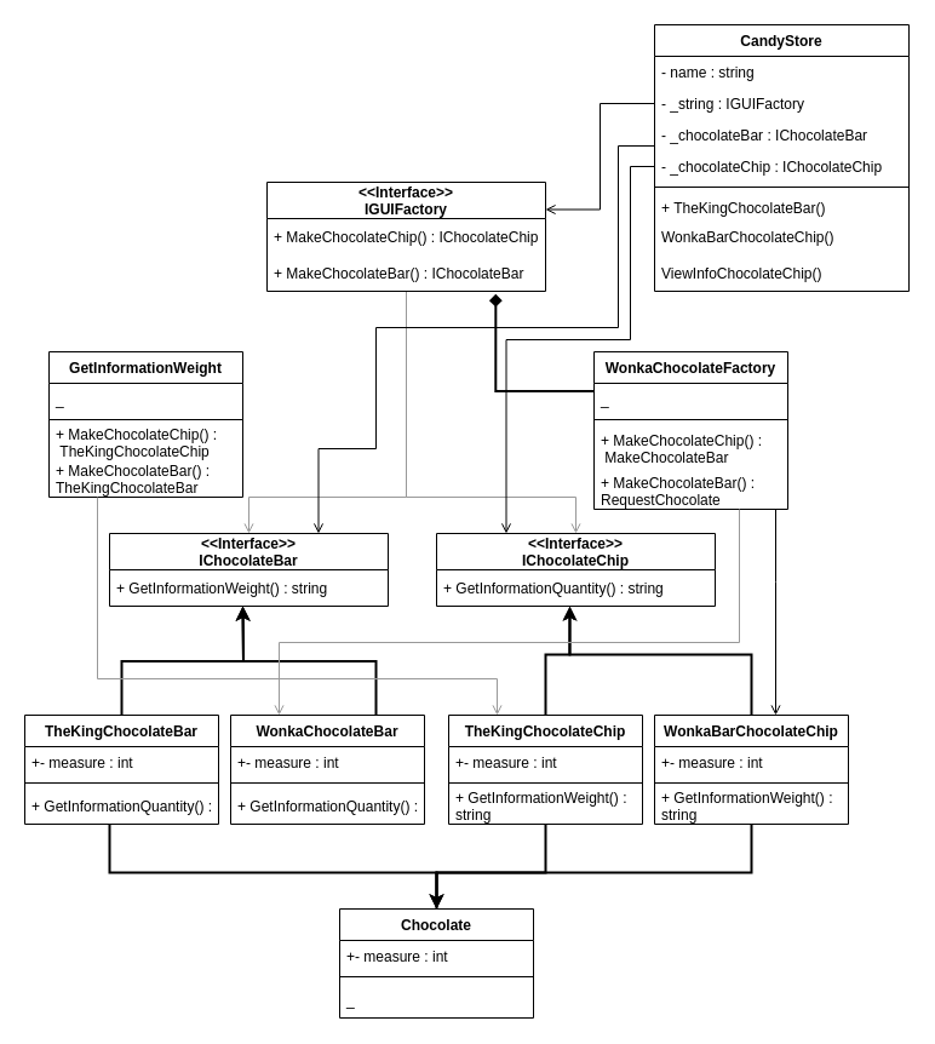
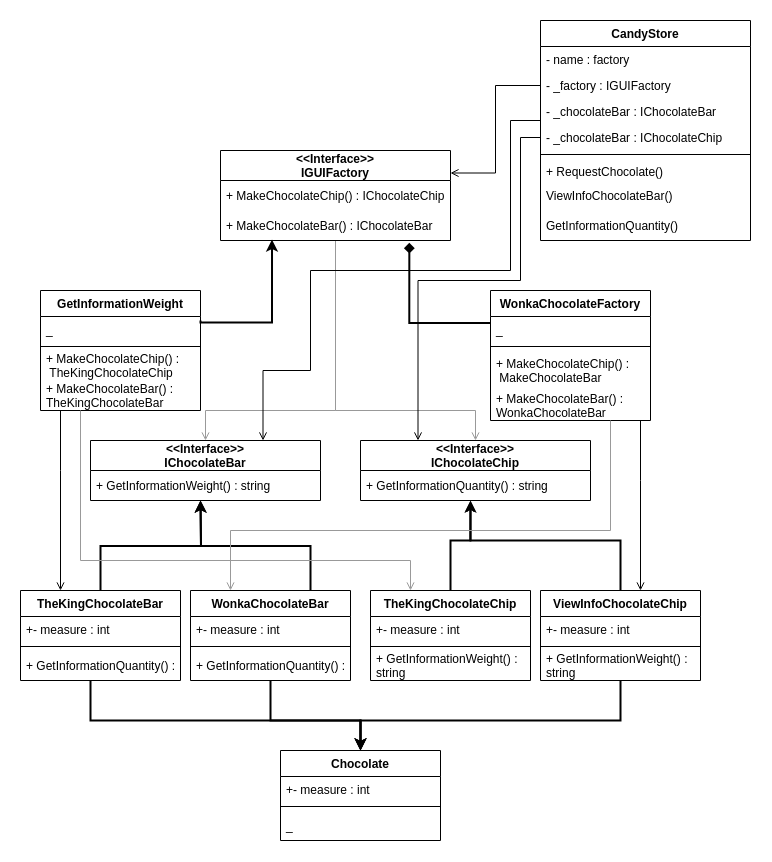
- <mxCell id="53" value="- name : string" style="text;strokeColor=none;fillColor=none;align=left;verticalAlign=top;spacingLeft=4;spacingRight=4;overflow=hidden;rotatable=0;points=[[0,0.5],[1,0.5]];portConstraint=eastwest;labelBackgroundColor=none;fontColor=#000000;" parent="52" vertex="1"><mxGeometry y="26" width="210" height="26" as="geometry" /></mxCell>
+ <mxCell id="53" value="- name : factory" style="text;strokeColor=none;fillColor=none;align=left;verticalAlign=top;spacingLeft=4;spacingRight=4;overflow=hidden;rotatable=0;points=[[0,0.5],[1,0.5]];portConstraint=eastwest;labelBackgroundColor=none;fontColor=#000000;" parent="52" vertex="1"><mxGeometry y="26" width="210" height="26" as="geometry" /></mxCell>
- <mxCell id="54" value="- _string : IGUIFactory&#10;" style="text;strokeColor=none;fillColor=none;align=left;verticalAlign=top;spacingLeft=4;spacingRight=4;overflow=hidden;rotatable=0;points=[[0,0.5],[1,0.5]];portConstraint=eastwest;labelBackgroundColor=none;fontColor=#000000;" parent="52" vertex="1"><mxGeometry y="52" width="210" height="26" as="geometry" /></mxCell>
+ <mxCell id="54" value="- _factory : IGUIFactory&#10;" style="text;strokeColor=none;fillColor=none;align=left;verticalAlign=top;spacingLeft=4;spacingRight=4;overflow=hidden;rotatable=0;points=[[0,0.5],[1,0.5]];portConstraint=eastwest;labelBackgroundColor=none;fontColor=#000000;" parent="52" vertex="1"><mxGeometry y="52" width="210" height="26" as="geometry" /></mxCell>
- <mxCell id="56" value="- _chocolateChip : IChocolateChip" style="text;strokeColor=none;fillColor=none;align=left;verticalAlign=top;spacingLeft=4;spacingRight=4;overflow=hidden;rotatable=0;points=[[0,0.5],[1,0.5]];portConstraint=eastwest;labelBackgroundColor=none;fontColor=#000000;" parent="52" vertex="1"><mxGeometry y="104" width="210" height="26" as="geometry" /></mxCell>
+ <mxCell id="56" value="- _chocolateBar : IChocolateChip" style="text;strokeColor=none;fillColor=none;align=left;verticalAlign=top;spacingLeft=4;spacingRight=4;overflow=hidden;rotatable=0;points=[[0,0.5],[1,0.5]];portConstraint=eastwest;labelBackgroundColor=none;fontColor=#000000;" parent="52" vertex="1"><mxGeometry y="104" width="210" height="26" as="geometry" /></mxCell>
- <mxCell id="58" value="+ TheKingChocolateBar()" style="text;strokeColor=none;fillColor=none;align=left;verticalAlign=top;spacingLeft=4;spacingRight=4;overflow=hidden;rotatable=0;points=[[0,0.5],[1,0.5]];portConstraint=eastwest;labelBackgroundColor=none;fontColor=#000000;" parent="52" vertex="1"><mxGeometry y="138" width="210" height="22" as="geometry" /></mxCell>
+ <mxCell id="58" value="+ RequestChocolate()" style="text;strokeColor=none;fillColor=none;align=left;verticalAlign=top;spacingLeft=4;spacingRight=4;overflow=hidden;rotatable=0;points=[[0,0.5],[1,0.5]];portConstraint=eastwest;labelBackgroundColor=none;fontColor=#000000;" parent="52" vertex="1"><mxGeometry y="138" width="210" height="22" as="geometry" /></mxCell>
- <mxCell id="59" value="WonkaBarChocolateChip()" style="text;strokeColor=none;fillColor=none;align=left;verticalAlign=middle;spacingLeft=4;spacingRight=4;overflow=hidden;points=[[0,0.5],[1,0.5]];portConstraint=eastwest;rotatable=0;" parent="52" vertex="1"><mxGeometry y="160" width="210" height="30" as="geometry" /></mxCell>
+ <mxCell id="59" value="ViewInfoChocolateBar()" style="text;strokeColor=none;fillColor=none;align=left;verticalAlign=middle;spacingLeft=4;spacingRight=4;overflow=hidden;points=[[0,0.5],[1,0.5]];portConstraint=eastwest;rotatable=0;" parent="52" vertex="1"><mxGeometry y="160" width="210" height="30" as="geometry" /></mxCell>
- <mxCell id="60" value="ViewInfoChocolateChip()" style="text;strokeColor=none;fillColor=none;align=left;verticalAlign=middle;spacingLeft=4;spacingRight=4;overflow=hidden;points=[[0,0.5],[1,0.5]];portConstraint=eastwest;rotatable=0;" parent="52" vertex="1"><mxGeometry y="190" width="210" height="30" as="geometry" /></mxCell>
+ <mxCell id="60" value="GetInformationQuantity()" style="text;strokeColor=none;fillColor=none;align=left;verticalAlign=middle;spacingLeft=4;spacingRight=4;overflow=hidden;points=[[0,0.5],[1,0.5]];portConstraint=eastwest;rotatable=0;" parent="52" vertex="1"><mxGeometry y="190" width="210" height="30" as="geometry" /></mxCell>
+ <mxCell id="18" value="" style="endArrow=classic;html=1;rounded=0;fontColor=#000000;edgeStyle=orthogonalEdgeStyle;exitX=1;exitY=0.25;exitDx=0;exitDy=0;entryX=0.224;entryY=0.97;entryDx=0;entryDy=0;entryPerimeter=0;strokeWidth=2;" parent="1" source="8" target="6" edge="1"><mxGeometry width="50" height="50" relative="1" as="geometry"><mxPoint x="280" y="330" as="sourcePoint" /><mxPoint x="330" y="280" as="targetPoint" /><Array as="points"><mxPoint x="272" y="322" /></Array></mxGeometry></mxCell>
- <mxCell id="17" value="+ MakeChocolateBar() : &#10;RequestChocolate" style="text;strokeColor=none;fillColor=none;align=left;verticalAlign=middle;spacingLeft=4;spacingRight=4;overflow=hidden;points=[[0,0.5],[1,0.5]];portConstraint=eastwest;rotatable=0;" parent="13" vertex="1"><mxGeometry y="100" width="160" height="30" as="geometry" /></mxCell>
+ <mxCell id="17" value="+ MakeChocolateBar() : &#10;WonkaChocolateBar" style="text;strokeColor=none;fillColor=none;align=left;verticalAlign=middle;spacingLeft=4;spacingRight=4;overflow=hidden;points=[[0,0.5],[1,0.5]];portConstraint=eastwest;rotatable=0;" parent="13" vertex="1"><mxGeometry y="100" width="160" height="30" as="geometry" /></mxCell>
+ <mxCell id="7" style="edgeStyle=orthogonalEdgeStyle;rounded=0;orthogonalLoop=1;jettySize=auto;html=1;entryX=0.25;entryY=0;entryDx=0;entryDy=0;fontColor=#000000;endArrow=open;endFill=0;strokeWidth=1;" parent="1" source="8" target="30" edge="1"><mxGeometry relative="1" as="geometry"><Array as="points"><mxPoint x="60" y="470" /><mxPoint x="60" y="470" /></Array></mxGeometry></mxCell>
- <mxCell id="25" value="WonkaBarChocolateChip" style="swimlane;fontStyle=1;align=center;verticalAlign=top;childLayout=stackLayout;horizontal=1;startSize=26;horizontalStack=0;resizeParent=1;resizeParentMax=0;resizeLast=0;collapsible=1;marginBottom=0;labelBackgroundColor=none;fontColor=#000000;" parent="1" vertex="1"><mxGeometry x="540" y="590" width="160" height="90" as="geometry" /></mxCell>
+ <mxCell id="25" value="ViewInfoChocolateChip" style="swimlane;fontStyle=1;align=center;verticalAlign=top;childLayout=stackLayout;horizontal=1;startSize=26;horizontalStack=0;resizeParent=1;resizeParentMax=0;resizeLast=0;collapsible=1;marginBottom=0;labelBackgroundColor=none;fontColor=#000000;" parent="1" vertex="1"><mxGeometry x="540" y="590" width="160" height="90" as="geometry" /></mxCell>
+ <mxCell id="34" style="edgeStyle=orthogonalEdgeStyle;rounded=0;orthogonalLoop=1;jettySize=auto;html=1;entryX=0.5;entryY=0;entryDx=0;entryDy=0;strokeColor=#000000;strokeWidth=2;" edge="1" parent="1" source="35" target="63"><mxGeometry relative="1" as="geometry"><Array as="points"><mxPoint x="270" y="720" /><mxPoint x="360" y="720" /></Array></mxGeometry></mxCell>
- <mxCell id="40" style="edgeStyle=orthogonalEdgeStyle;rounded=0;orthogonalLoop=1;jettySize=auto;html=1;entryX=0.5;entryY=0;entryDx=0;entryDy=0;strokeColor=#000000;strokeWidth=2;" edge="1" parent="1" source="41" target="63"><mxGeometry relative="1" as="geometry"><Array as="points"><mxPoint x="450" y="720" /><mxPoint x="360" y="720" /></Array></mxGeometry></mxCell>
- <mxCell id="29" style="edgeStyle=orthogonalEdgeStyle;rounded=0;orthogonalLoop=1;jettySize=auto;html=1;entryX=0.5;entryY=0;entryDx=0;entryDy=0;strokeColor=#000000;strokeWidth=2;endArrow=none;" edge="1" parent="1" source="30" target="63"><mxGeometry relative="1" as="geometry"><Array as="points"><mxPoint x="90" y="720" /><mxPoint x="360" y="720" /></Array></mxGeometry></mxCell>
+ <mxCell id="29" style="edgeStyle=orthogonalEdgeStyle;rounded=0;orthogonalLoop=1;jettySize=auto;html=1;entryX=0.5;entryY=0;entryDx=0;entryDy=0;strokeColor=#000000;strokeWidth=2;" edge="1" parent="1" source="30" target="63"><mxGeometry relative="1" as="geometry"><Array as="points"><mxPoint x="90" y="720" /><mxPoint x="360" y="720" /></Array></mxGeometry></mxCell>
